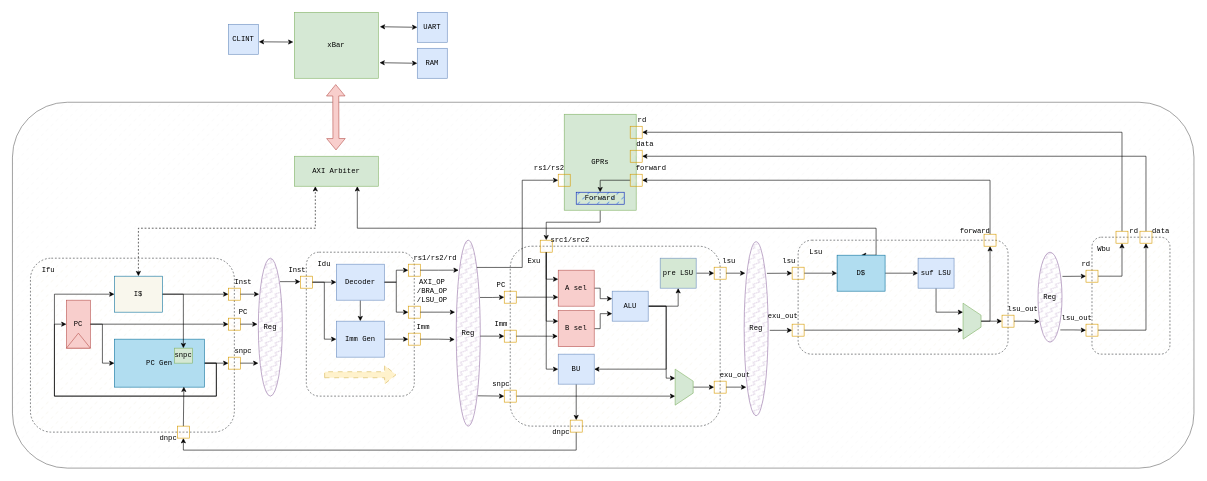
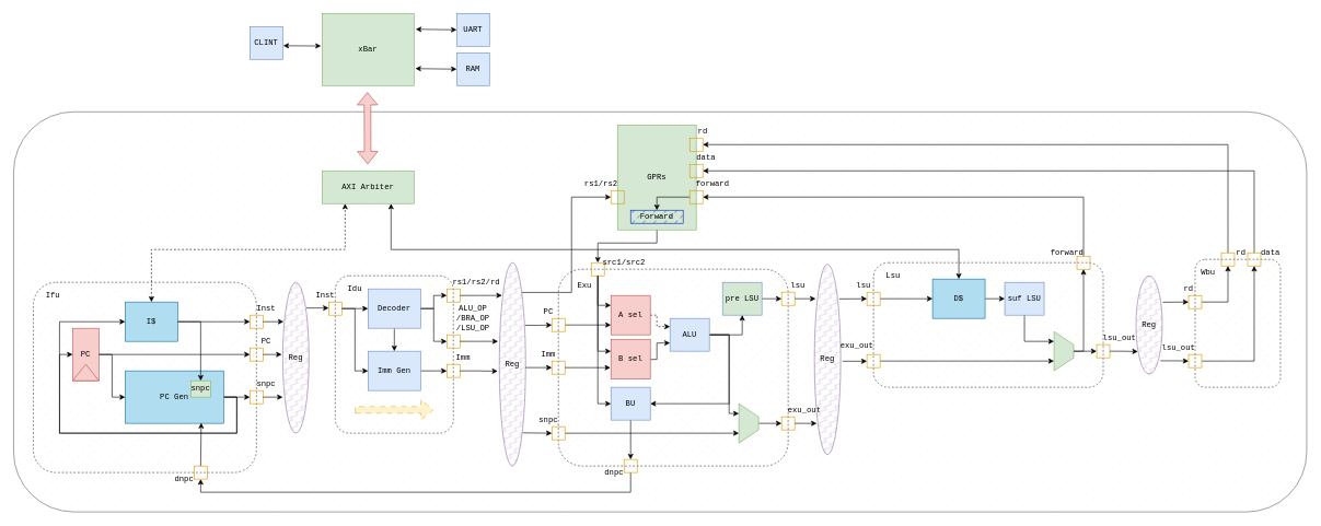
- <mxCell id="99" value="D$" style="rounded=0;whiteSpace=wrap;html=1;hachureGap=4;fontFamily=Courier New;fillColor=#b1ddf0;strokeColor=#10739e;" parent="1" vertex="1"><mxGeometry x="1395" y="425" width="80" height="60" as="geometry" /></mxCell>
+ <mxCell id="99" value="D$" style="rounded=0;whiteSpace=wrap;html=1;hachureGap=4;fontFamily=Courier New;fillColor=#b1ddf0;strokeColor=#10739e;" parent="1" vertex="1"><mxGeometry x="1420" y="425" width="80" height="60" as="geometry" /></mxCell>
- <mxCell id="40" value="AXI_OP&lt;br&gt;/BRA_OP&lt;br&gt;/LSU_OP" style="text;html=1;align=center;verticalAlign=middle;whiteSpace=wrap;rounded=0;fontFamily=Courier New;" parent="1" vertex="1"><mxGeometry x="690" y="460" width="60" height="50" as="geometry" /></mxCell>
+ <mxCell id="40" value="ALU_OP&lt;br&gt;/BRA_OP&lt;br&gt;/LSU_OP" style="text;html=1;align=center;verticalAlign=middle;whiteSpace=wrap;rounded=0;fontFamily=Courier New;" parent="1" vertex="1"><mxGeometry x="690" y="460" width="60" height="50" as="geometry" /></mxCell>
- <mxCell id="12" value="I$" style="rounded=0;whiteSpace=wrap;html=1;hachureGap=4;fontFamily=Courier New;fillColor=#f9f7ed;strokeColor=#10739e;" parent="1" vertex="1"><mxGeometry x="190" y="460" width="80" height="60" as="geometry" /></mxCell>
+ <mxCell id="12" value="I$" style="rounded=0;whiteSpace=wrap;html=1;hachureGap=4;fontFamily=Courier New;fillColor=#b1ddf0;strokeColor=#10739e;" parent="1" vertex="1"><mxGeometry x="190" y="460" width="80" height="60" as="geometry" /></mxCell>
- <mxCell id="56" style="edgeStyle=orthogonalEdgeStyle;rounded=0;hachureGap=4;orthogonalLoop=1;jettySize=auto;html=1;exitX=1;exitY=0.5;exitDx=0;exitDy=0;entryX=0;entryY=0.25;entryDx=0;entryDy=0;fontFamily=Courier New;" parent="1" source="57" target="53" edge="1"><mxGeometry relative="1" as="geometry"><Array as="points"><mxPoint x="1000" y="480" /><mxPoint x="1000" y="497" /></Array></mxGeometry></mxCell>
+ <mxCell id="56" style="edgeStyle=orthogonalEdgeStyle;rounded=0;hachureGap=4;orthogonalLoop=1;jettySize=auto;html=1;exitX=1;exitY=0.5;exitDx=0;exitDy=0;entryX=0;entryY=0.25;entryDx=0;entryDy=0;fontFamily=Courier New;dashed=1;" parent="1" source="57" target="53" edge="1"><mxGeometry relative="1" as="geometry"><Array as="points"><mxPoint x="1000" y="480" /><mxPoint x="1000" y="497" /></Array></mxGeometry></mxCell>
